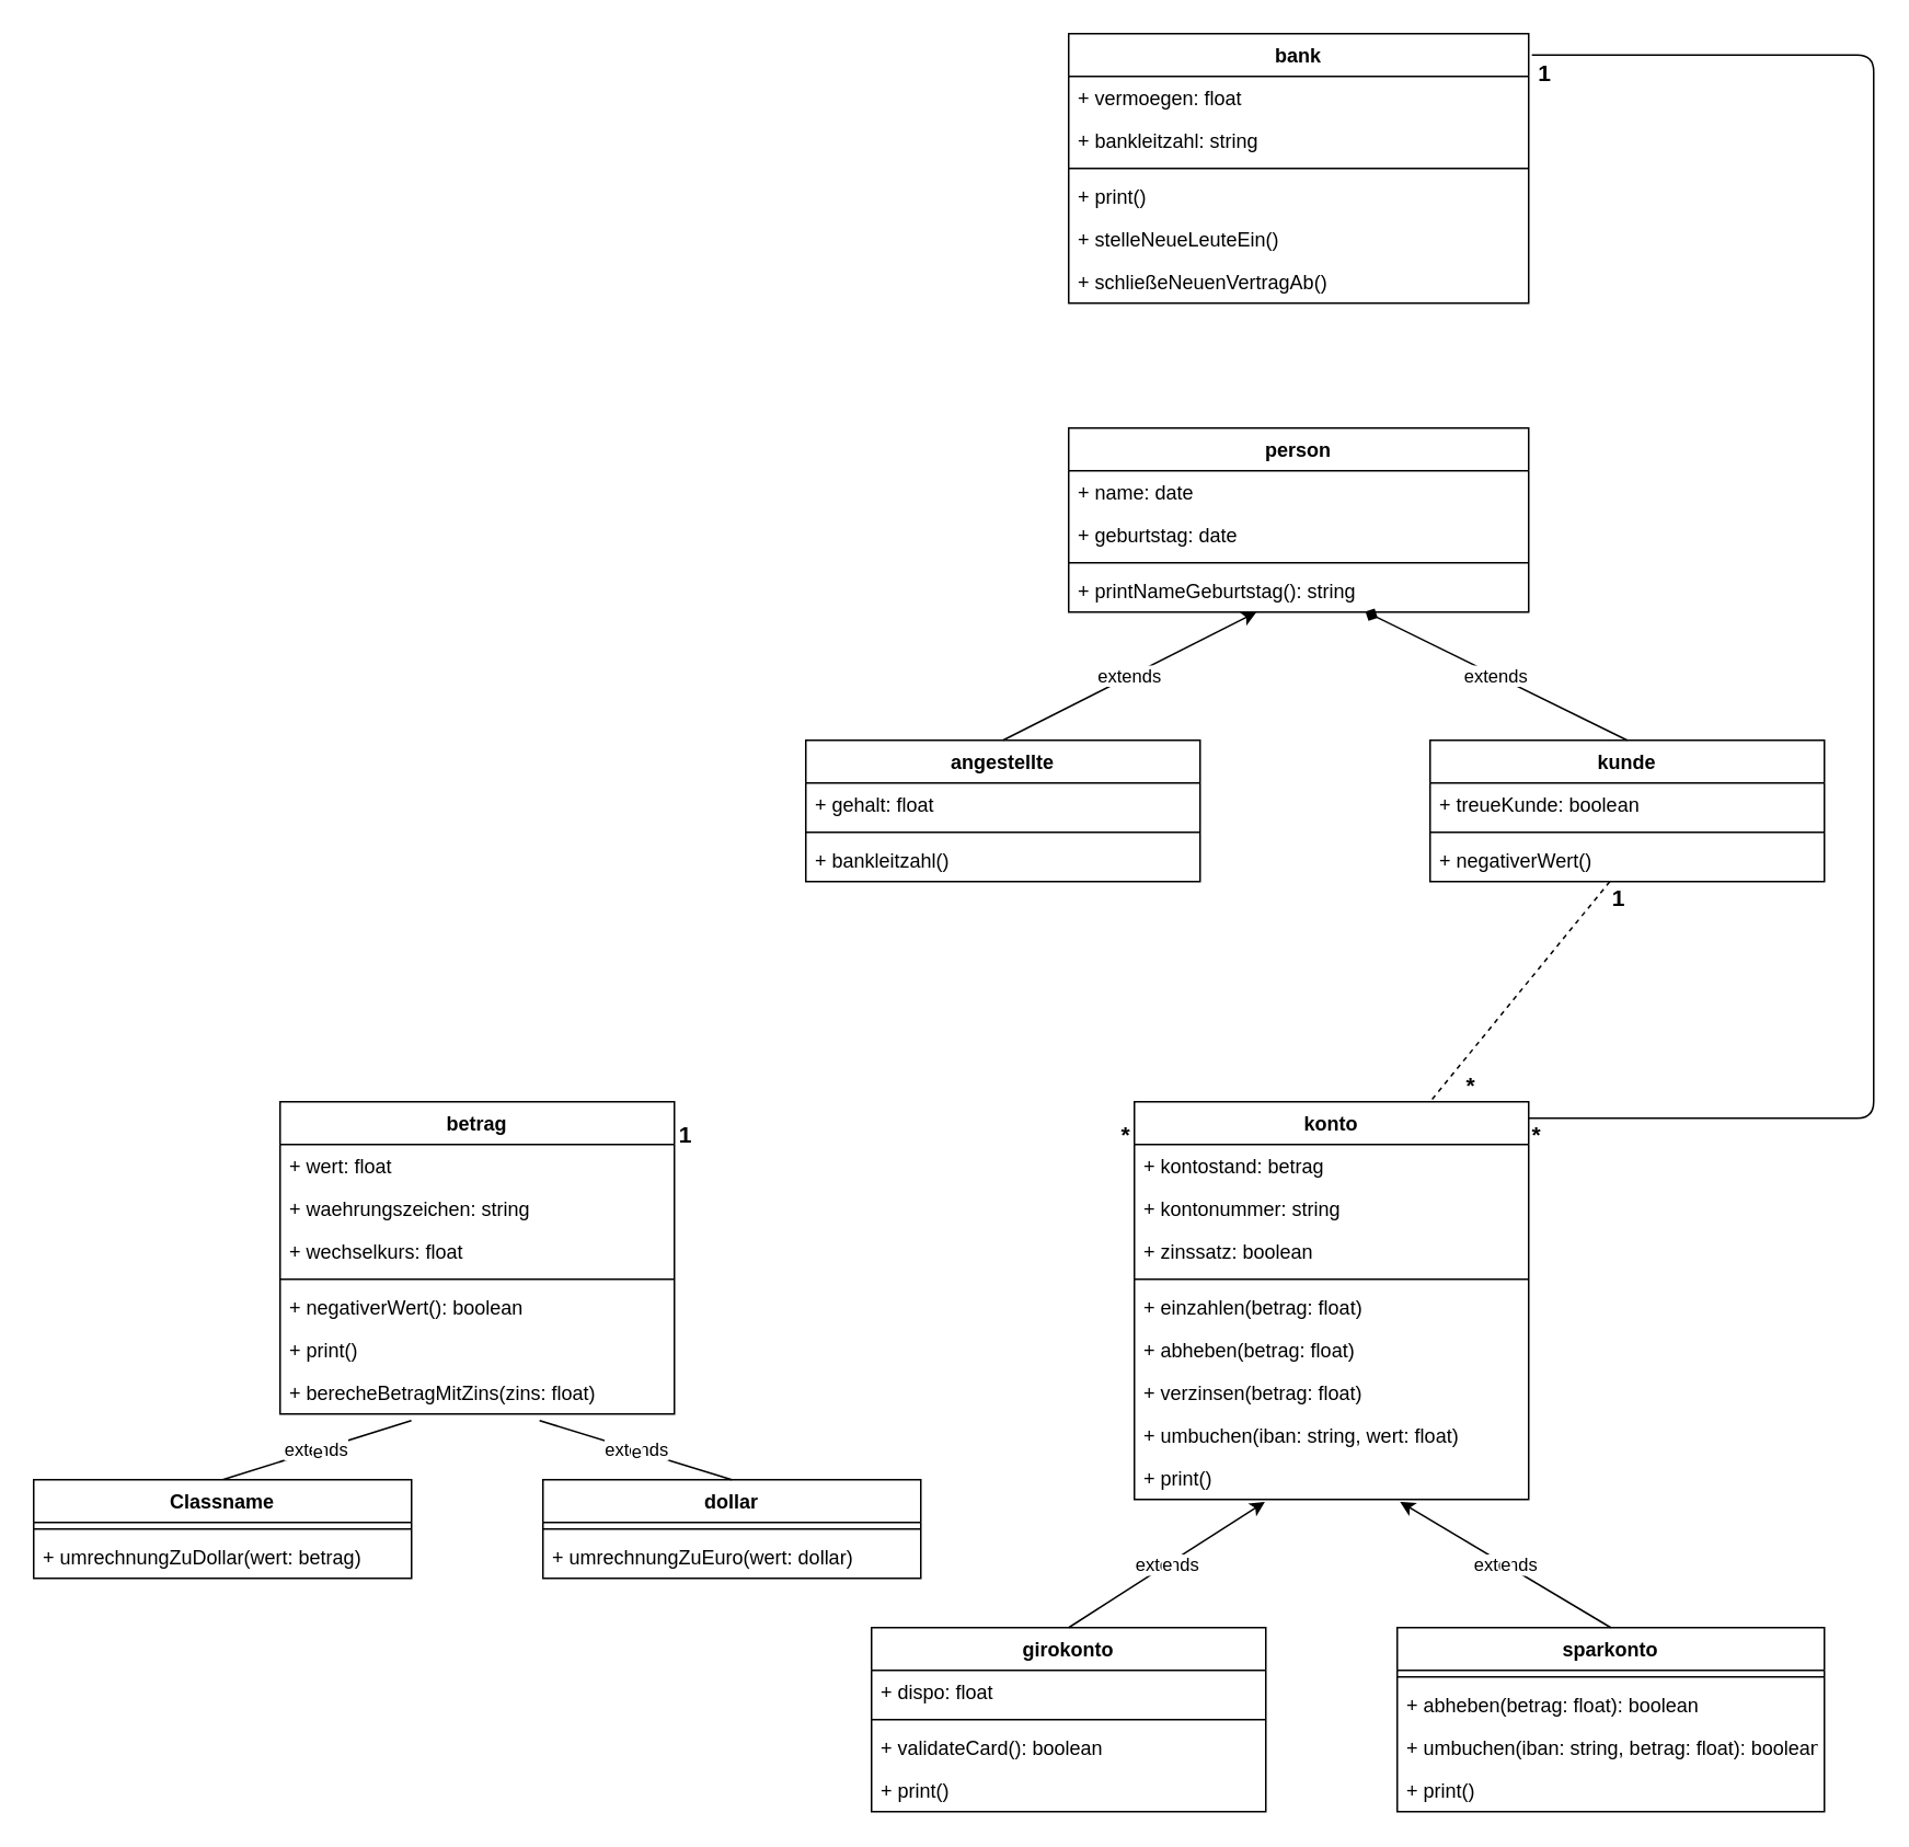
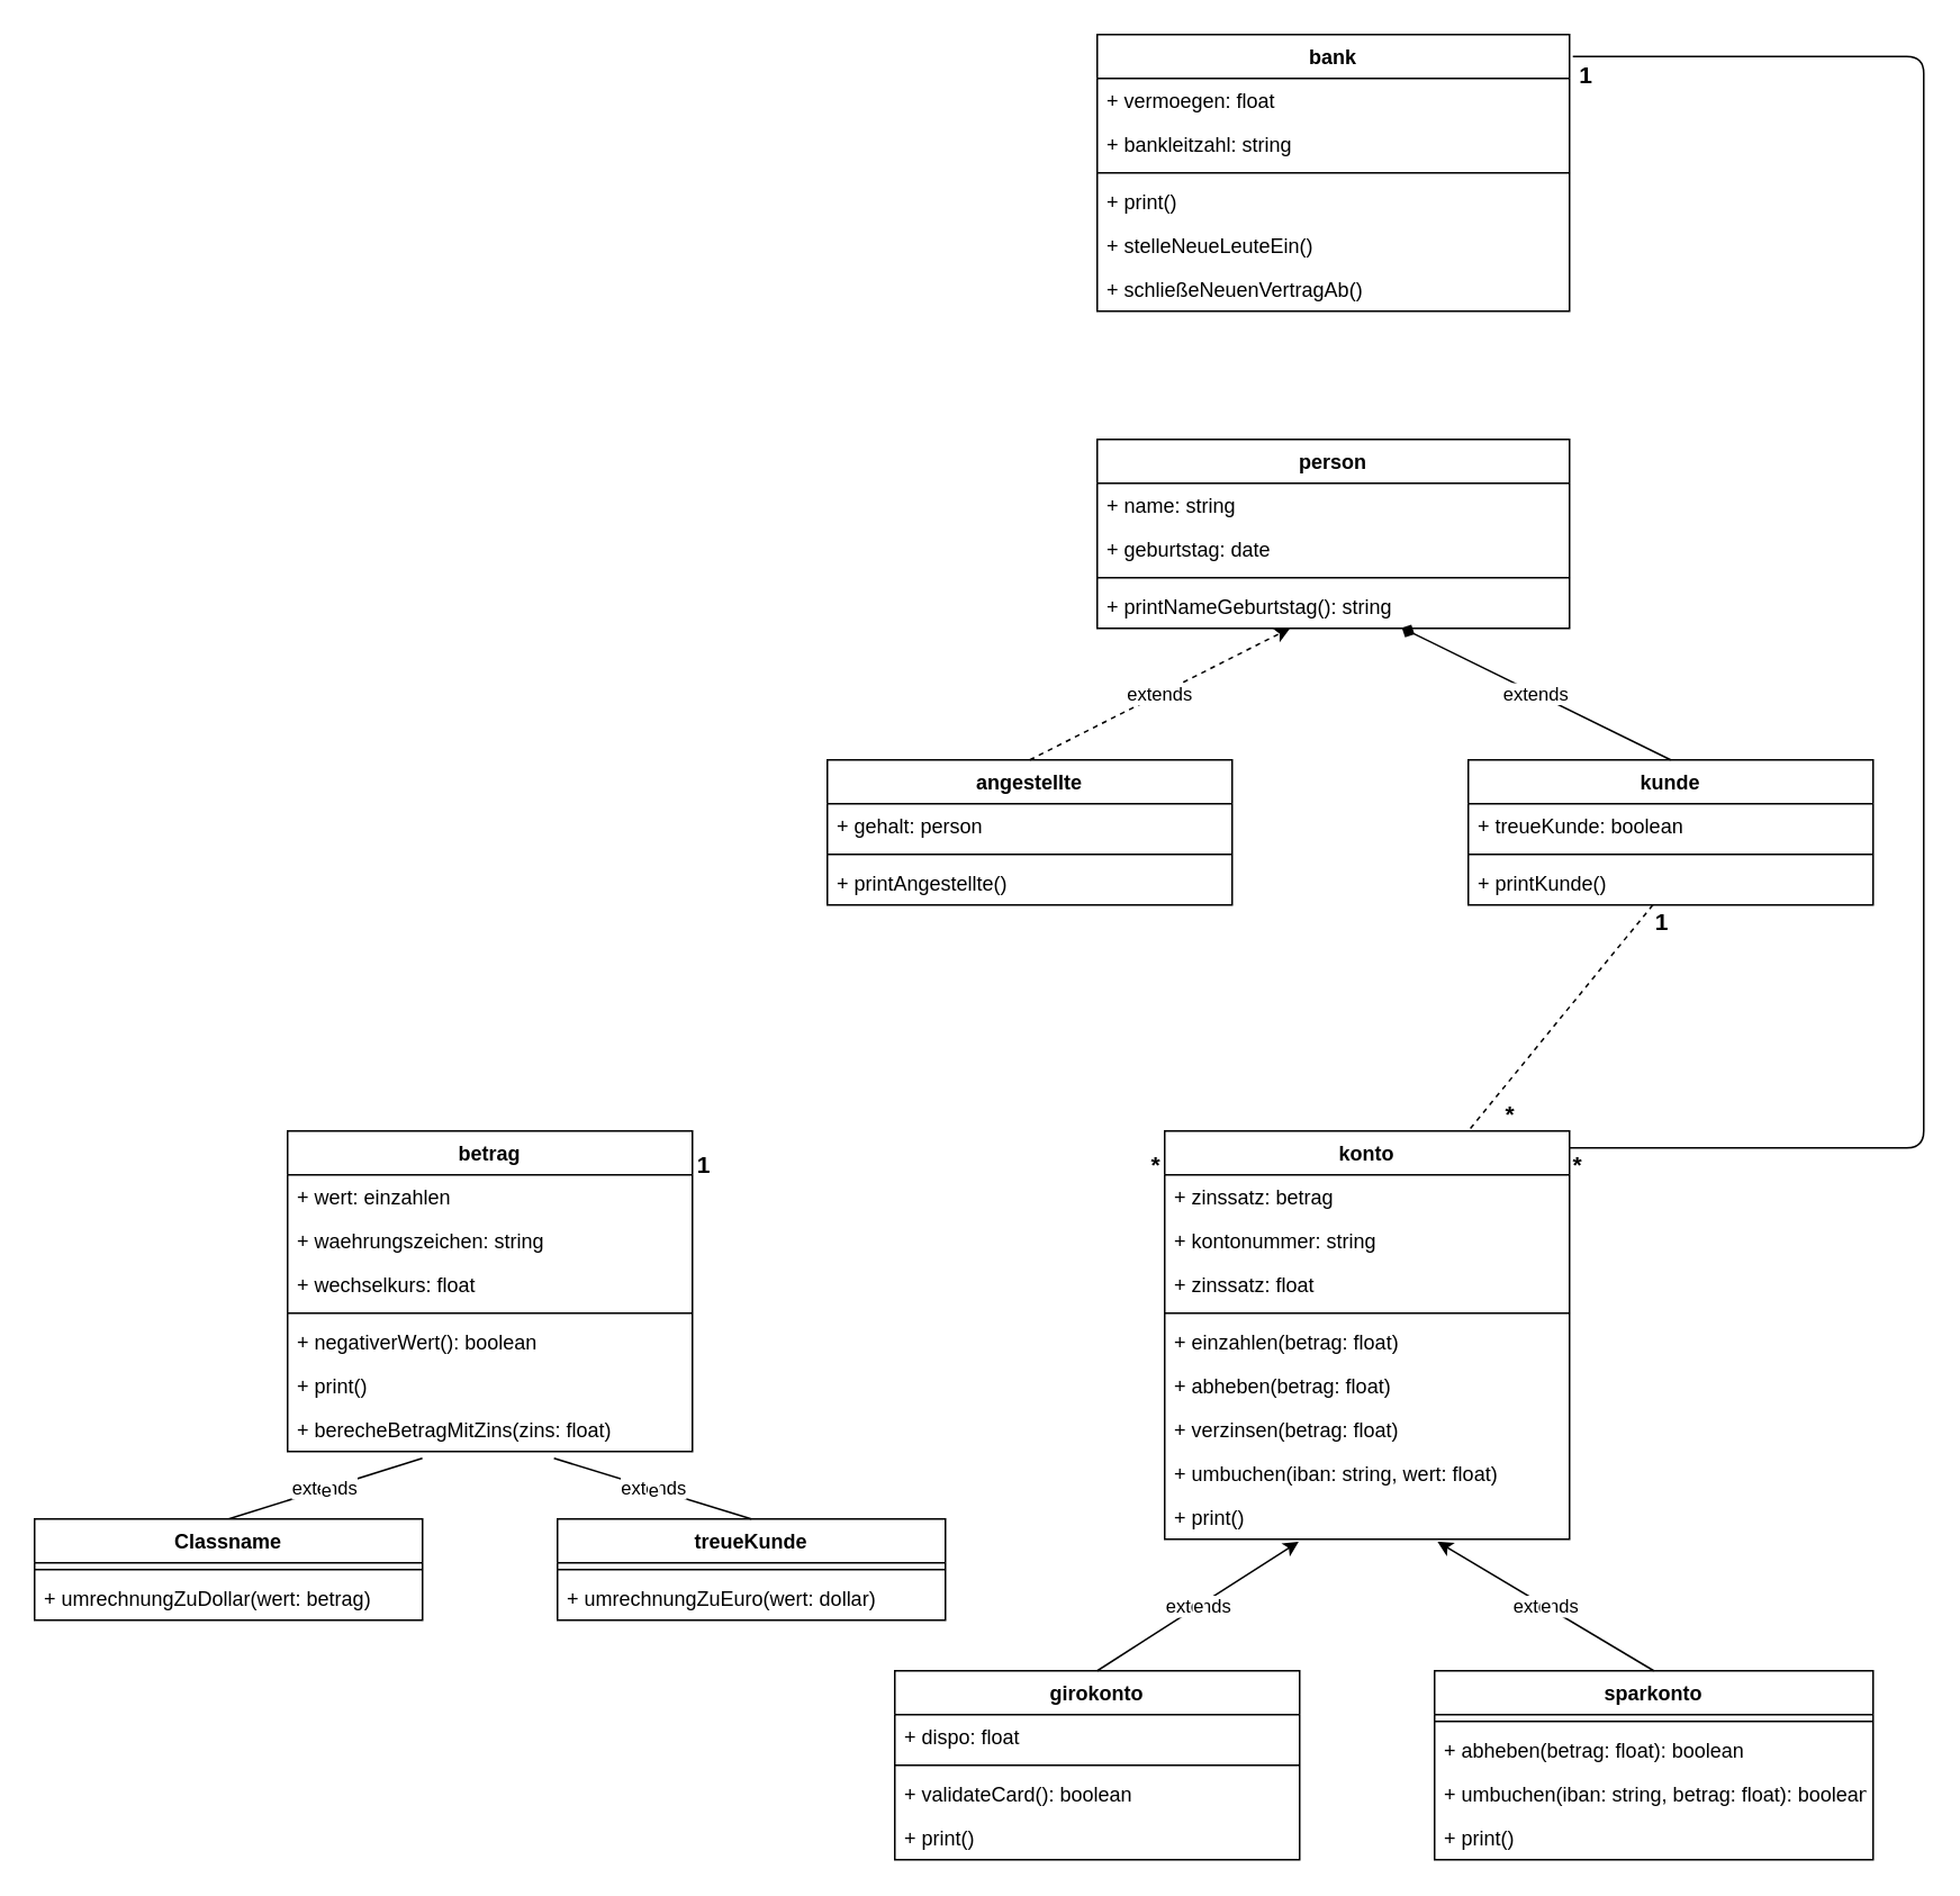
- <mxCell id="60" value="+ name: date" style="text;strokeColor=none;fillColor=none;align=left;verticalAlign=top;spacingLeft=4;spacingRight=4;overflow=hidden;rotatable=0;points=[[0,0.5],[1,0.5]];portConstraint=eastwest;" parent="59" vertex="1"><mxGeometry y="26" width="280" height="26" as="geometry" /></mxCell>
+ <mxCell id="60" value="+ name: string" style="text;strokeColor=none;fillColor=none;align=left;verticalAlign=top;spacingLeft=4;spacingRight=4;overflow=hidden;rotatable=0;points=[[0,0.5],[1,0.5]];portConstraint=eastwest;" parent="59" vertex="1"><mxGeometry y="26" width="280" height="26" as="geometry" /></mxCell>
- <mxCell id="64" value="extends" style="endArrow=classic;html=1;exitX=0.5;exitY=0;exitDx=0;exitDy=0;" parent="1" source="27" target="63" edge="1"><mxGeometry relative="1" as="geometry"><mxPoint x="800" y="358" as="sourcePoint" /><mxPoint x="800" y="297.998" as="targetPoint" /></mxGeometry></mxCell>
+ <mxCell id="64" value="extends" style="endArrow=classic;html=1;exitX=0.5;exitY=0;exitDx=0;exitDy=0;dashed=1;" parent="1" source="27" target="63" edge="1"><mxGeometry relative="1" as="geometry"><mxPoint x="800" y="358" as="sourcePoint" /><mxPoint x="800" y="297.998" as="targetPoint" /></mxGeometry></mxCell>
- <mxCell id="28" value="+ gehalt: float" style="text;strokeColor=none;fillColor=none;align=left;verticalAlign=top;spacingLeft=4;spacingRight=4;overflow=hidden;rotatable=0;points=[[0,0.5],[1,0.5]];portConstraint=eastwest;" parent="27" vertex="1"><mxGeometry y="26" width="240" height="26" as="geometry" /></mxCell>
+ <mxCell id="28" value="+ gehalt: person" style="text;strokeColor=none;fillColor=none;align=left;verticalAlign=top;spacingLeft=4;spacingRight=4;overflow=hidden;rotatable=0;points=[[0,0.5],[1,0.5]];portConstraint=eastwest;" parent="27" vertex="1"><mxGeometry y="26" width="240" height="26" as="geometry" /></mxCell>
- <mxCell id="30" value="+ bankleitzahl()" style="text;strokeColor=none;fillColor=none;align=left;verticalAlign=top;spacingLeft=4;spacingRight=4;overflow=hidden;rotatable=0;points=[[0,0.5],[1,0.5]];portConstraint=eastwest;" parent="27" vertex="1"><mxGeometry y="60" width="240" height="26" as="geometry" /></mxCell>
+ <mxCell id="30" value="+ printAngestellte()" style="text;strokeColor=none;fillColor=none;align=left;verticalAlign=top;spacingLeft=4;spacingRight=4;overflow=hidden;rotatable=0;points=[[0,0.5],[1,0.5]];portConstraint=eastwest;" parent="27" vertex="1"><mxGeometry y="60" width="240" height="26" as="geometry" /></mxCell>
- <mxCell id="34" value="+ negativerWert()" style="text;strokeColor=none;fillColor=none;align=left;verticalAlign=top;spacingLeft=4;spacingRight=4;overflow=hidden;rotatable=0;points=[[0,0.5],[1,0.5]];portConstraint=eastwest;" parent="31" vertex="1"><mxGeometry y="60" width="240" height="26" as="geometry" /></mxCell>
+ <mxCell id="34" value="+ printKunde()" style="text;strokeColor=none;fillColor=none;align=left;verticalAlign=top;spacingLeft=4;spacingRight=4;overflow=hidden;rotatable=0;points=[[0,0.5],[1,0.5]];portConstraint=eastwest;" parent="31" vertex="1"><mxGeometry y="60" width="240" height="26" as="geometry" /></mxCell>
- <mxCell id="10" value="+ wert: float" style="text;strokeColor=none;fillColor=none;align=left;verticalAlign=top;spacingLeft=4;spacingRight=4;overflow=hidden;rotatable=0;points=[[0,0.5],[1,0.5]];portConstraint=eastwest;" parent="9" vertex="1"><mxGeometry y="26" width="240" height="26" as="geometry" /></mxCell>
+ <mxCell id="10" value="+ wert: einzahlen" style="text;strokeColor=none;fillColor=none;align=left;verticalAlign=top;spacingLeft=4;spacingRight=4;overflow=hidden;rotatable=0;points=[[0,0.5],[1,0.5]];portConstraint=eastwest;" parent="9" vertex="1"><mxGeometry y="26" width="240" height="26" as="geometry" /></mxCell>
- <mxCell id="36" value="+ kontostand: betrag" style="text;strokeColor=none;fillColor=none;align=left;verticalAlign=top;spacingLeft=4;spacingRight=4;overflow=hidden;rotatable=0;points=[[0,0.5],[1,0.5]];portConstraint=eastwest;" parent="35" vertex="1"><mxGeometry y="26" width="240" height="26" as="geometry" /></mxCell>
+ <mxCell id="36" value="+ zinssatz: betrag" style="text;strokeColor=none;fillColor=none;align=left;verticalAlign=top;spacingLeft=4;spacingRight=4;overflow=hidden;rotatable=0;points=[[0,0.5],[1,0.5]];portConstraint=eastwest;" parent="35" vertex="1"><mxGeometry y="26" width="240" height="26" as="geometry" /></mxCell>
- <mxCell id="38" value="+ zinssatz: boolean" style="text;strokeColor=none;fillColor=none;align=left;verticalAlign=top;spacingLeft=4;spacingRight=4;overflow=hidden;rotatable=0;points=[[0,0.5],[1,0.5]];portConstraint=eastwest;" parent="35" vertex="1"><mxGeometry y="78" width="240" height="26" as="geometry" /></mxCell>
+ <mxCell id="38" value="+ zinssatz: float" style="text;strokeColor=none;fillColor=none;align=left;verticalAlign=top;spacingLeft=4;spacingRight=4;overflow=hidden;rotatable=0;points=[[0,0.5],[1,0.5]];portConstraint=eastwest;" parent="35" vertex="1"><mxGeometry y="78" width="240" height="26" as="geometry" /></mxCell>
- <mxCell id="19" value="dollar" style="swimlane;fontStyle=1;align=center;verticalAlign=top;childLayout=stackLayout;horizontal=1;startSize=26;horizontalStack=0;resizeParent=1;resizeParentMax=0;resizeLast=0;collapsible=1;marginBottom=0;" parent="1" vertex="1"><mxGeometry y="900" width="230" height="60" as="geometry" x="330" /></mxCell>
+ <mxCell id="19" value="treueKunde" style="swimlane;fontStyle=1;align=center;verticalAlign=top;childLayout=stackLayout;horizontal=1;startSize=26;horizontalStack=0;resizeParent=1;resizeParentMax=0;resizeLast=0;collapsible=1;marginBottom=0;" parent="1" vertex="1"><mxGeometry y="900" width="230" height="60" as="geometry" x="330" /></mxCell>
